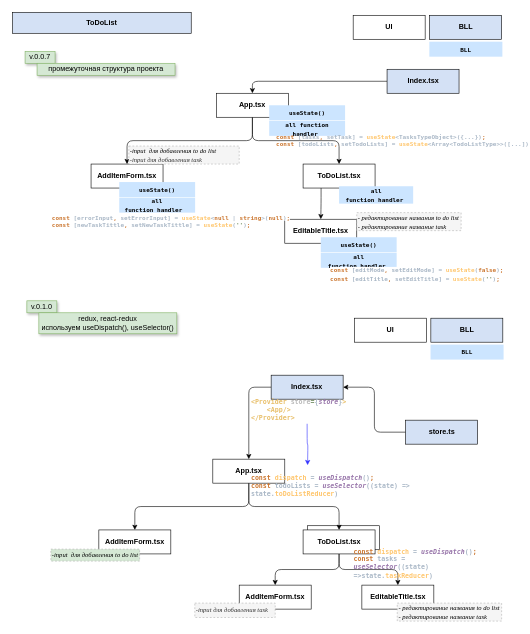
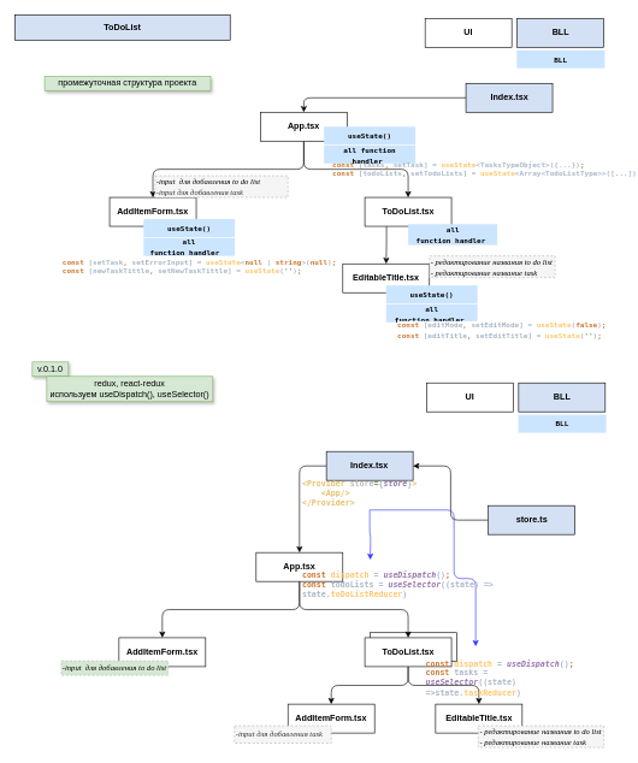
- <mxCell id="4" value="v.0.0.7" style="text;html=1;strokeColor=#82b366;fillColor=#d5e8d4;align=center;verticalAlign=middle;whiteSpace=wrap;rounded=0;glass=0;shadow=1;" parent="1" vertex="1"><mxGeometry x="41" y="85" width="50" height="20" as="geometry" /></mxCell>
- <mxCell id="32" value="&lt;pre style=&quot;color: rgb(169 , 183 , 198) ; font-family: &amp;#34;jetbrains mono&amp;#34; , monospace&quot;&gt;&lt;b style=&quot;background-color: rgb(255 , 255 , 255)&quot;&gt;&lt;span style=&quot;color: rgb(204 , 120 , 50)&quot;&gt;const &lt;/span&gt;[errorInput&lt;span style=&quot;color: rgb(204 , 120 , 50)&quot;&gt;, &lt;/span&gt;setErrorInput] = &lt;span style=&quot;color: rgb(255 , 198 , 109)&quot;&gt;useState&lt;/span&gt;&amp;lt;&lt;span style=&quot;color: rgb(204 , 120 , 50)&quot;&gt;null &lt;/span&gt;| &lt;span style=&quot;color: rgb(204 , 120 , 50)&quot;&gt;string&lt;/span&gt;&amp;gt;(&lt;span style=&quot;color: rgb(204 , 120 , 50)&quot;&gt;null&lt;/span&gt;)&lt;span style=&quot;color: rgb(204 , 120 , 50)&quot;&gt;;&lt;br&gt;&lt;/span&gt;&lt;span style=&quot;color: rgb(204 , 120 , 50)&quot;&gt;const &lt;/span&gt;[newTaskTittle&lt;span style=&quot;color: rgb(204 , 120 , 50)&quot;&gt;, &lt;/span&gt;setNewTaskTittle] = &lt;span style=&quot;color: rgb(255 , 198 , 109)&quot;&gt;useState&lt;/span&gt;(&lt;span style=&quot;color: rgb(106 , 135 , 89)&quot;&gt;''&lt;/span&gt;)&lt;span style=&quot;color: rgb(204 , 120 , 50)&quot;&gt;;&lt;/span&gt;&lt;/b&gt;&lt;/pre&gt;" style="text;whiteSpace=wrap;html=1;fontSize=10;" parent="1" vertex="1"><mxGeometry x="84" y="340" width="390" height="40" as="geometry" /></mxCell>
+ <mxCell id="32" value="&lt;pre style=&quot;color: rgb(169 , 183 , 198) ; font-family: &amp;#34;jetbrains mono&amp;#34; , monospace&quot;&gt;&lt;b style=&quot;background-color: rgb(255 , 255 , 255)&quot;&gt;&lt;span style=&quot;color: rgb(204 , 120 , 50)&quot;&gt;const &lt;/span&gt;[setTask&lt;span style=&quot;color: rgb(204 , 120 , 50)&quot;&gt;, &lt;/span&gt;setErrorInput] = &lt;span style=&quot;color: rgb(255 , 198 , 109)&quot;&gt;useState&lt;/span&gt;&amp;lt;&lt;span style=&quot;color: rgb(204 , 120 , 50)&quot;&gt;null &lt;/span&gt;| &lt;span style=&quot;color: rgb(204 , 120 , 50)&quot;&gt;string&lt;/span&gt;&amp;gt;(&lt;span style=&quot;color: rgb(204 , 120 , 50)&quot;&gt;null&lt;/span&gt;)&lt;span style=&quot;color: rgb(204 , 120 , 50)&quot;&gt;;&lt;br&gt;&lt;/span&gt;&lt;span style=&quot;color: rgb(204 , 120 , 50)&quot;&gt;const &lt;/span&gt;[newTaskTittle&lt;span style=&quot;color: rgb(204 , 120 , 50)&quot;&gt;, &lt;/span&gt;setNewTaskTittle] = &lt;span style=&quot;color: rgb(255 , 198 , 109)&quot;&gt;useState&lt;/span&gt;(&lt;span style=&quot;color: rgb(106 , 135 , 89)&quot;&gt;''&lt;/span&gt;)&lt;span style=&quot;color: rgb(204 , 120 , 50)&quot;&gt;;&lt;/span&gt;&lt;/b&gt;&lt;/pre&gt;" style="text;whiteSpace=wrap;html=1;fontSize=10;" parent="1" vertex="1"><mxGeometry x="84" y="340" width="390" height="40" as="geometry" /></mxCell>
+ <mxCell id="54" style="edgeStyle=orthogonalEdgeStyle;rounded=1;orthogonalLoop=1;jettySize=auto;html=1;exitX=0.5;exitY=1;exitDx=0;exitDy=0;fontSize=11;strokeColor=#3333FF;" parent="1" source="55" target="57" edge="1"><mxGeometry relative="1" as="geometry"><Array as="points"><mxPoint x="628" y="706" /><mxPoint x="628" y="801" /><mxPoint x="658" y="801" /></Array></mxGeometry></mxCell>
